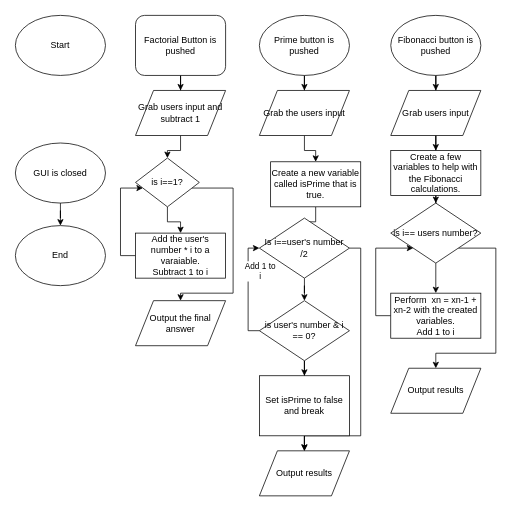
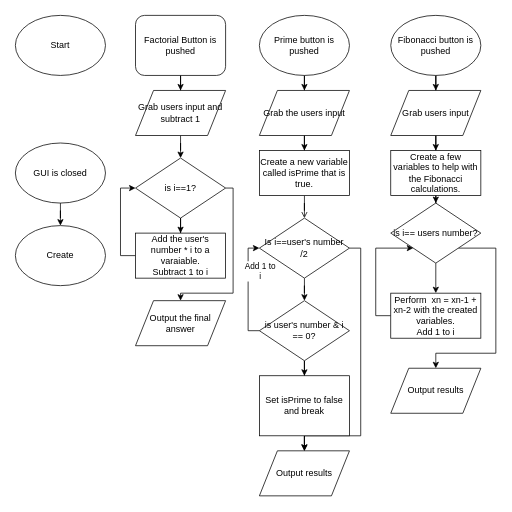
- <mxCell id="9" value="is i==1?" style="rhombus;whiteSpace=wrap;html=1;" vertex="1" parent="1"><mxGeometry x="180" y="210" width="85" height="65" as="geometry" /></mxCell>
+ <mxCell id="9" value="is i==1?" style="rhombus;whiteSpace=wrap;html=1;" vertex="1" parent="1"><mxGeometry x="180" y="210" width="120" height="80" as="geometry" /></mxCell>
- <mxCell id="18" value="Create a new variable called isPrime that is true." style="rounded=0;whiteSpace=wrap;html=1;" vertex="1" parent="1"><mxGeometry x="360" y="215" width="120" height="60" as="geometry" /></mxCell>
+ <mxCell id="18" value="Create a new variable called isPrime that is true." style="rounded=0;whiteSpace=wrap;html=1;" vertex="1" parent="1"><mxGeometry x="345" y="200" width="120" height="60" as="geometry" /></mxCell>
- <mxCell id="43" value="End" style="ellipse;whiteSpace=wrap;html=1;" vertex="1" parent="1"><mxGeometry x="20" y="300" width="120" height="80" as="geometry" /></mxCell>
+ <mxCell id="43" value="Create" style="ellipse;whiteSpace=wrap;html=1;" vertex="1" parent="1"><mxGeometry x="20" y="300" width="120" height="80" as="geometry" /></mxCell>
